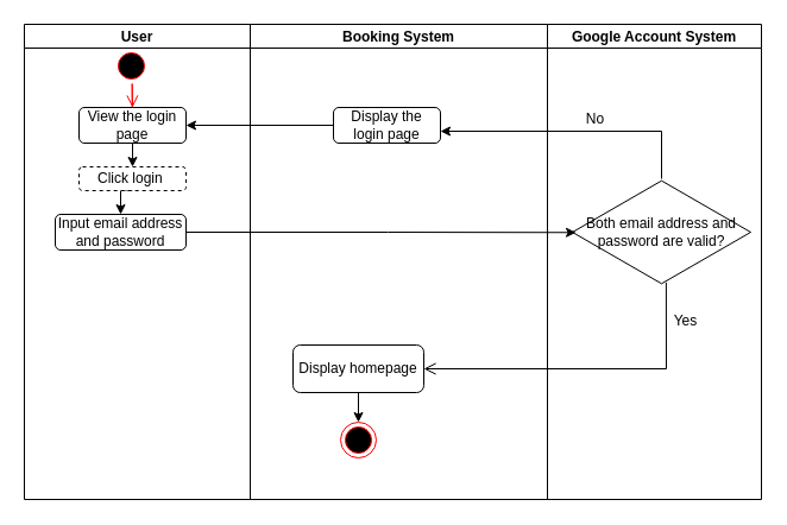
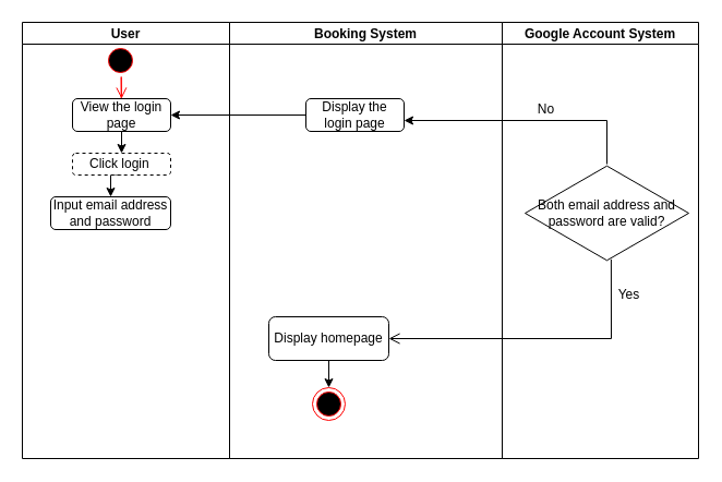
- <mxCell id="19" style="edgeStyle=orthogonalEdgeStyle;rounded=0;orthogonalLoop=1;jettySize=auto;html=1;exitX=1;exitY=0.5;exitDx=0;exitDy=0;entryX=0.02;entryY=0.503;entryDx=0;entryDy=0;entryPerimeter=0;" parent="1" source="7" target="17" edge="1"><mxGeometry relative="1" as="geometry"><Array as="points"><mxPoint x="326" y="195" /><mxPoint x="326" y="195" /></Array></mxGeometry></mxCell>
